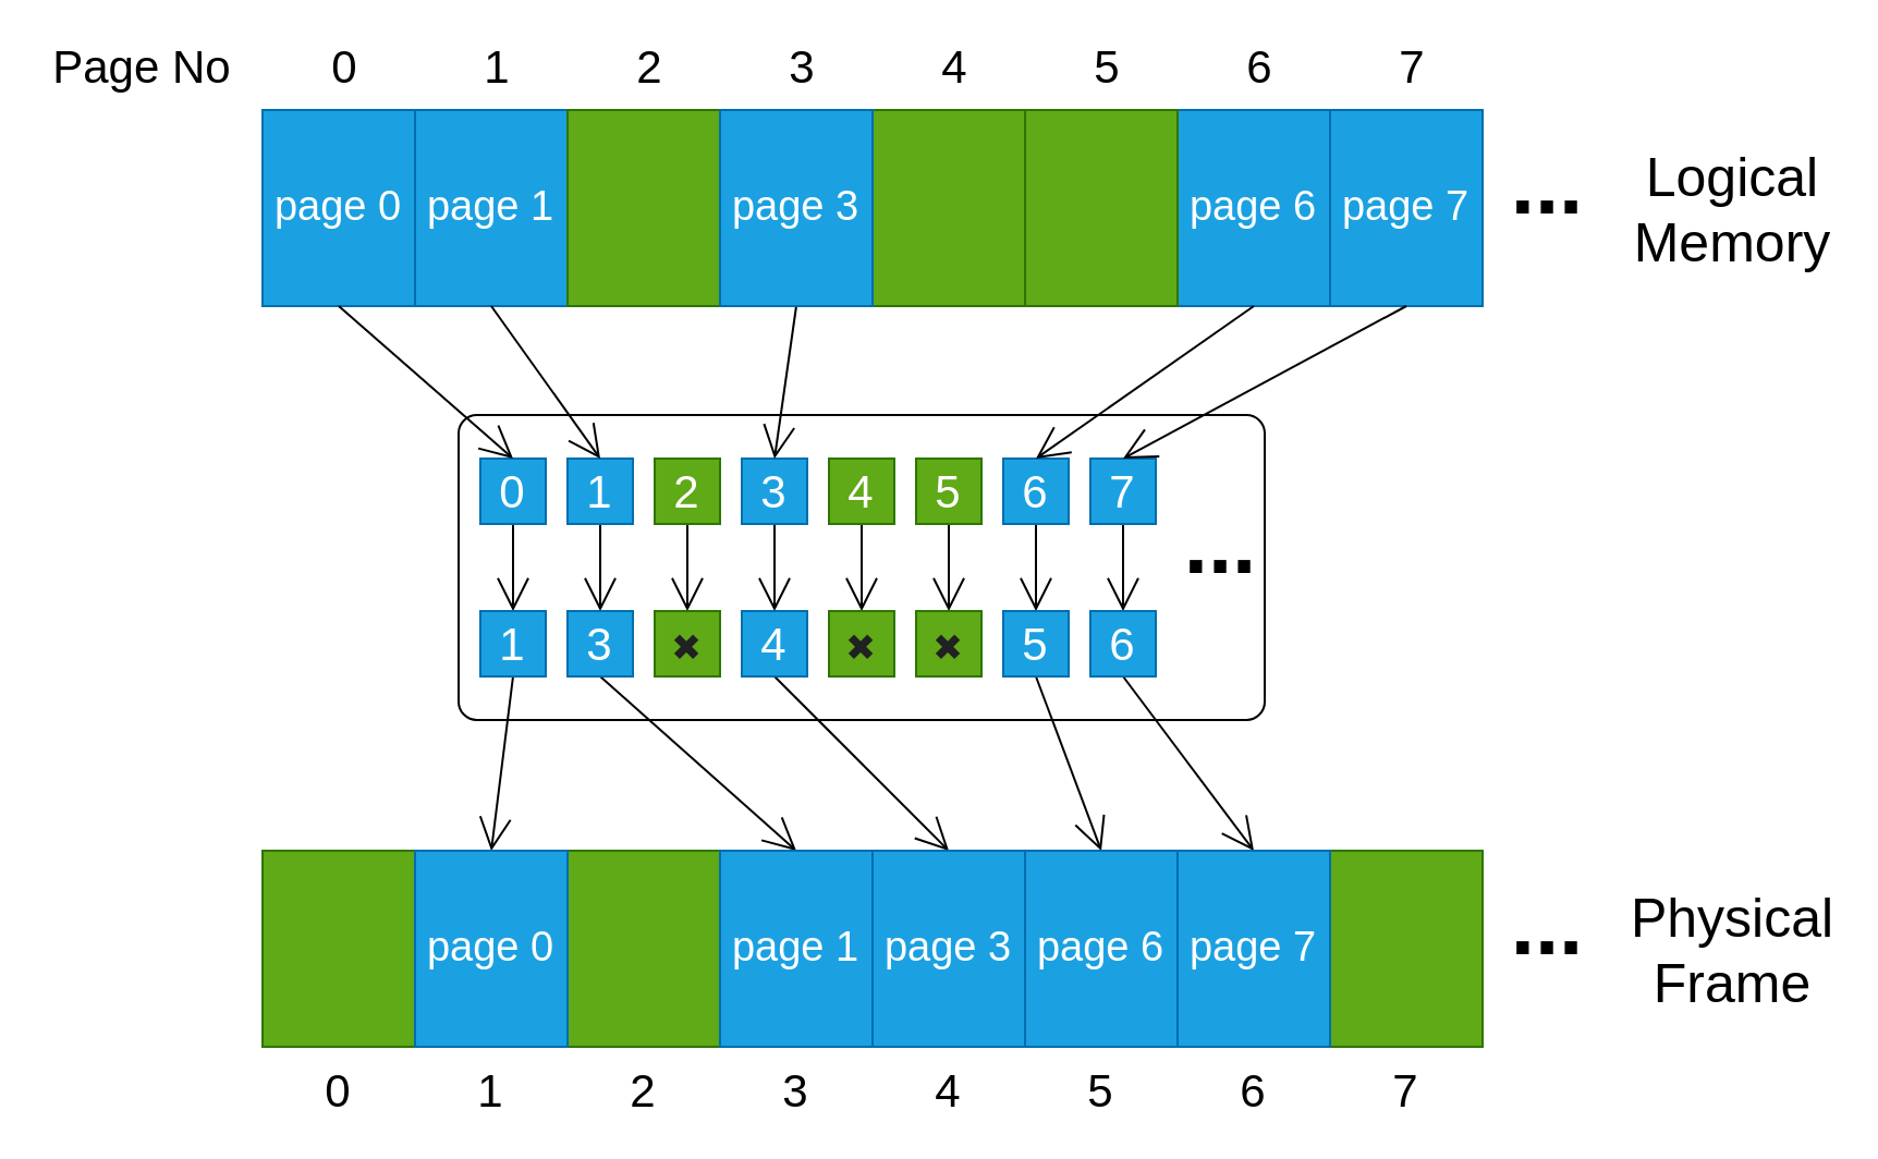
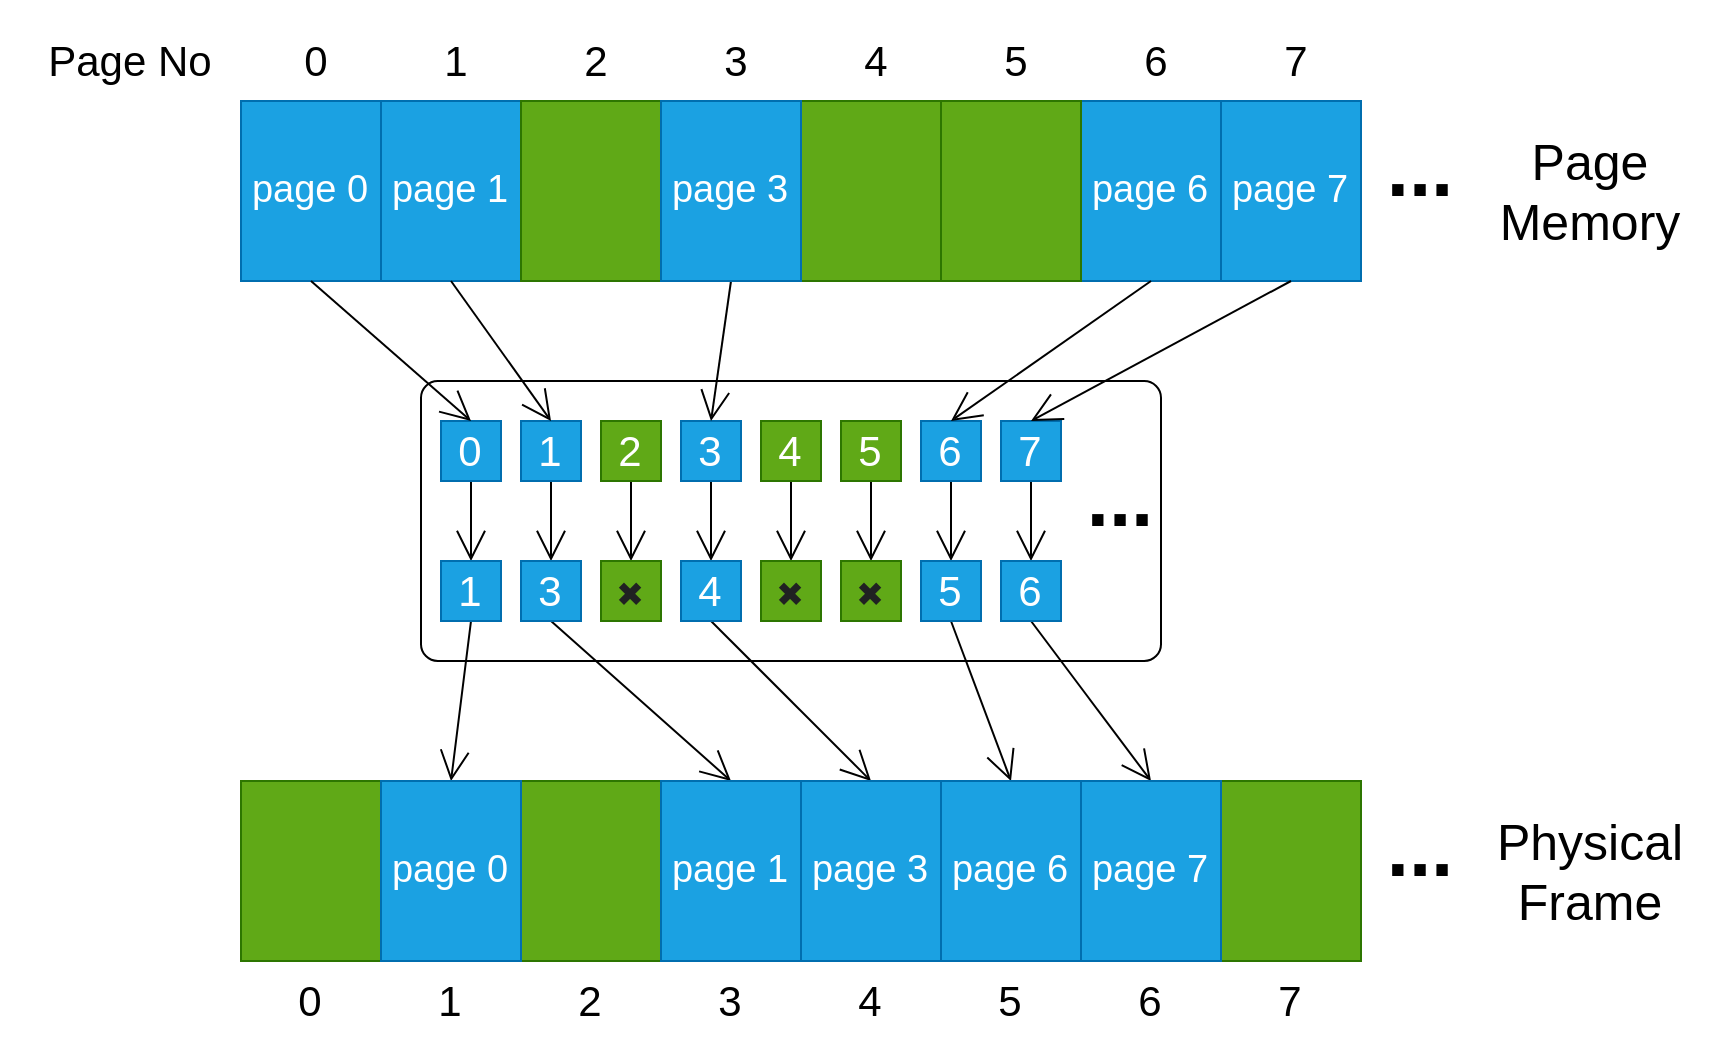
- <mxCell id="71" value="Logical Memory" style="text;html=1;strokeColor=none;fillColor=none;align=center;verticalAlign=middle;whiteSpace=wrap;rounded=0;fontSize=25;" vertex="1" parent="1"><mxGeometry x="750" y="60" width="90" height="70" as="geometry" /></mxCell>
+ <mxCell id="71" value="Page Memory" style="text;html=1;strokeColor=none;fillColor=none;align=center;verticalAlign=middle;whiteSpace=wrap;rounded=0;fontSize=25;" vertex="1" parent="1"><mxGeometry x="750" y="60" width="90" height="70" as="geometry" /></mxCell>
